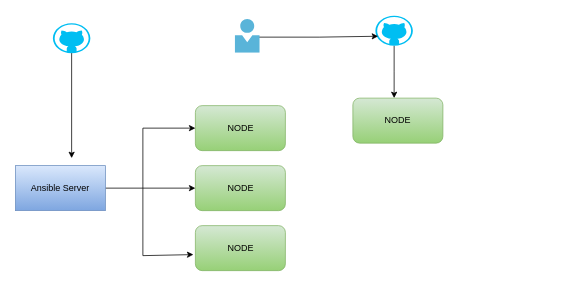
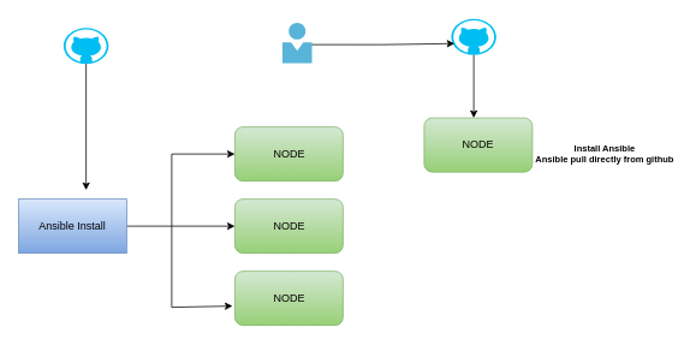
+ <mxCell id="17" value="Install Ansible&lt;div&gt;Ansible pull directly from github&lt;/div&gt;" style="text;html=1;align=center;verticalAlign=middle;resizable=0;points=[];autosize=1;strokeColor=none;fillColor=none;fontSize=10;fontStyle=1" vertex="1" parent="1"><mxGeometry x="590" y="150" width="160" height="40" as="geometry" /></mxCell>
- <mxCell id="3" value="Ansible Server" style="rounded=0;whiteSpace=wrap;html=1;fillColor=#dae8fc;strokeColor=#6c8ebf;gradientColor=#7ea6e0;" vertex="1" parent="1"><mxGeometry x="20" y="220" width="120" height="60" as="geometry" /></mxCell>
+ <mxCell id="3" value="Ansible Install" style="rounded=0;whiteSpace=wrap;html=1;fillColor=#dae8fc;strokeColor=#6c8ebf;gradientColor=#7ea6e0;" vertex="1" parent="1"><mxGeometry x="20" y="220" width="120" height="60" as="geometry" /></mxCell>
